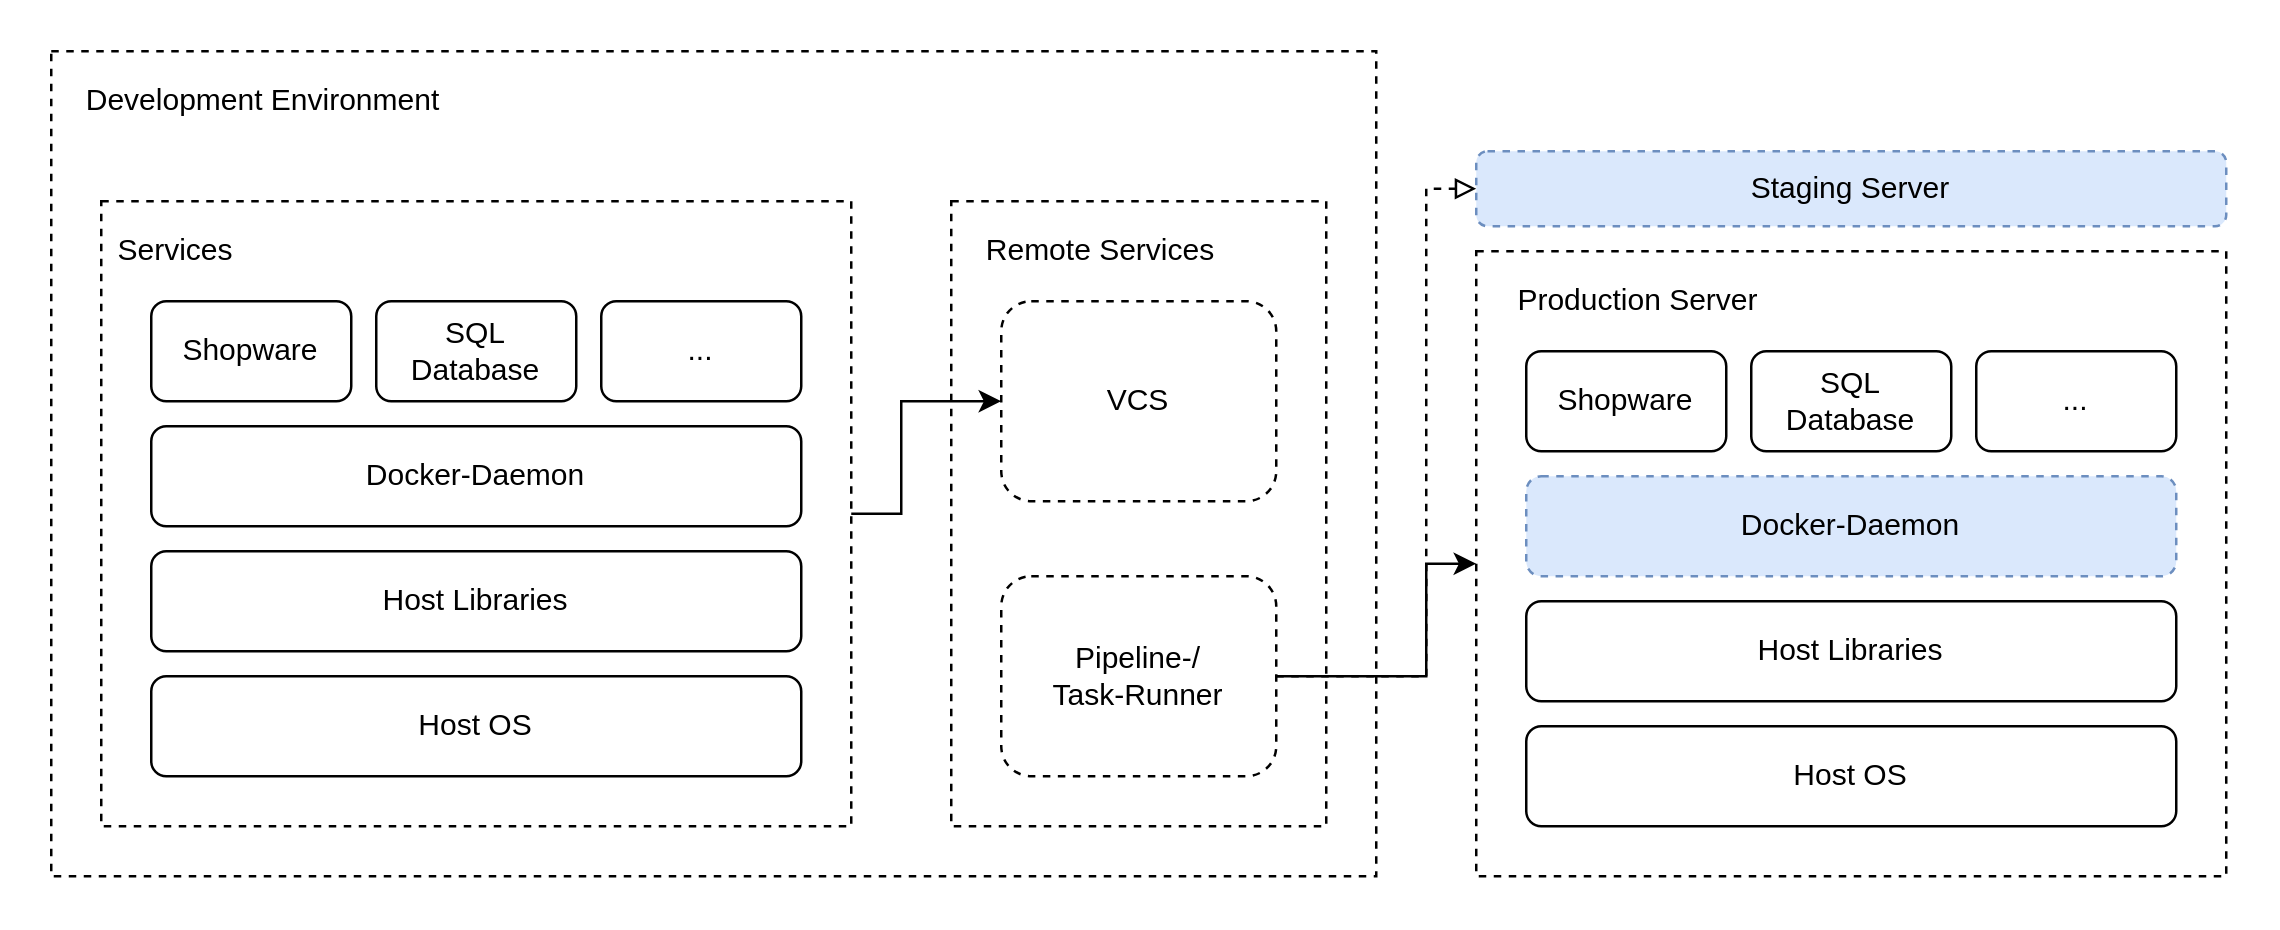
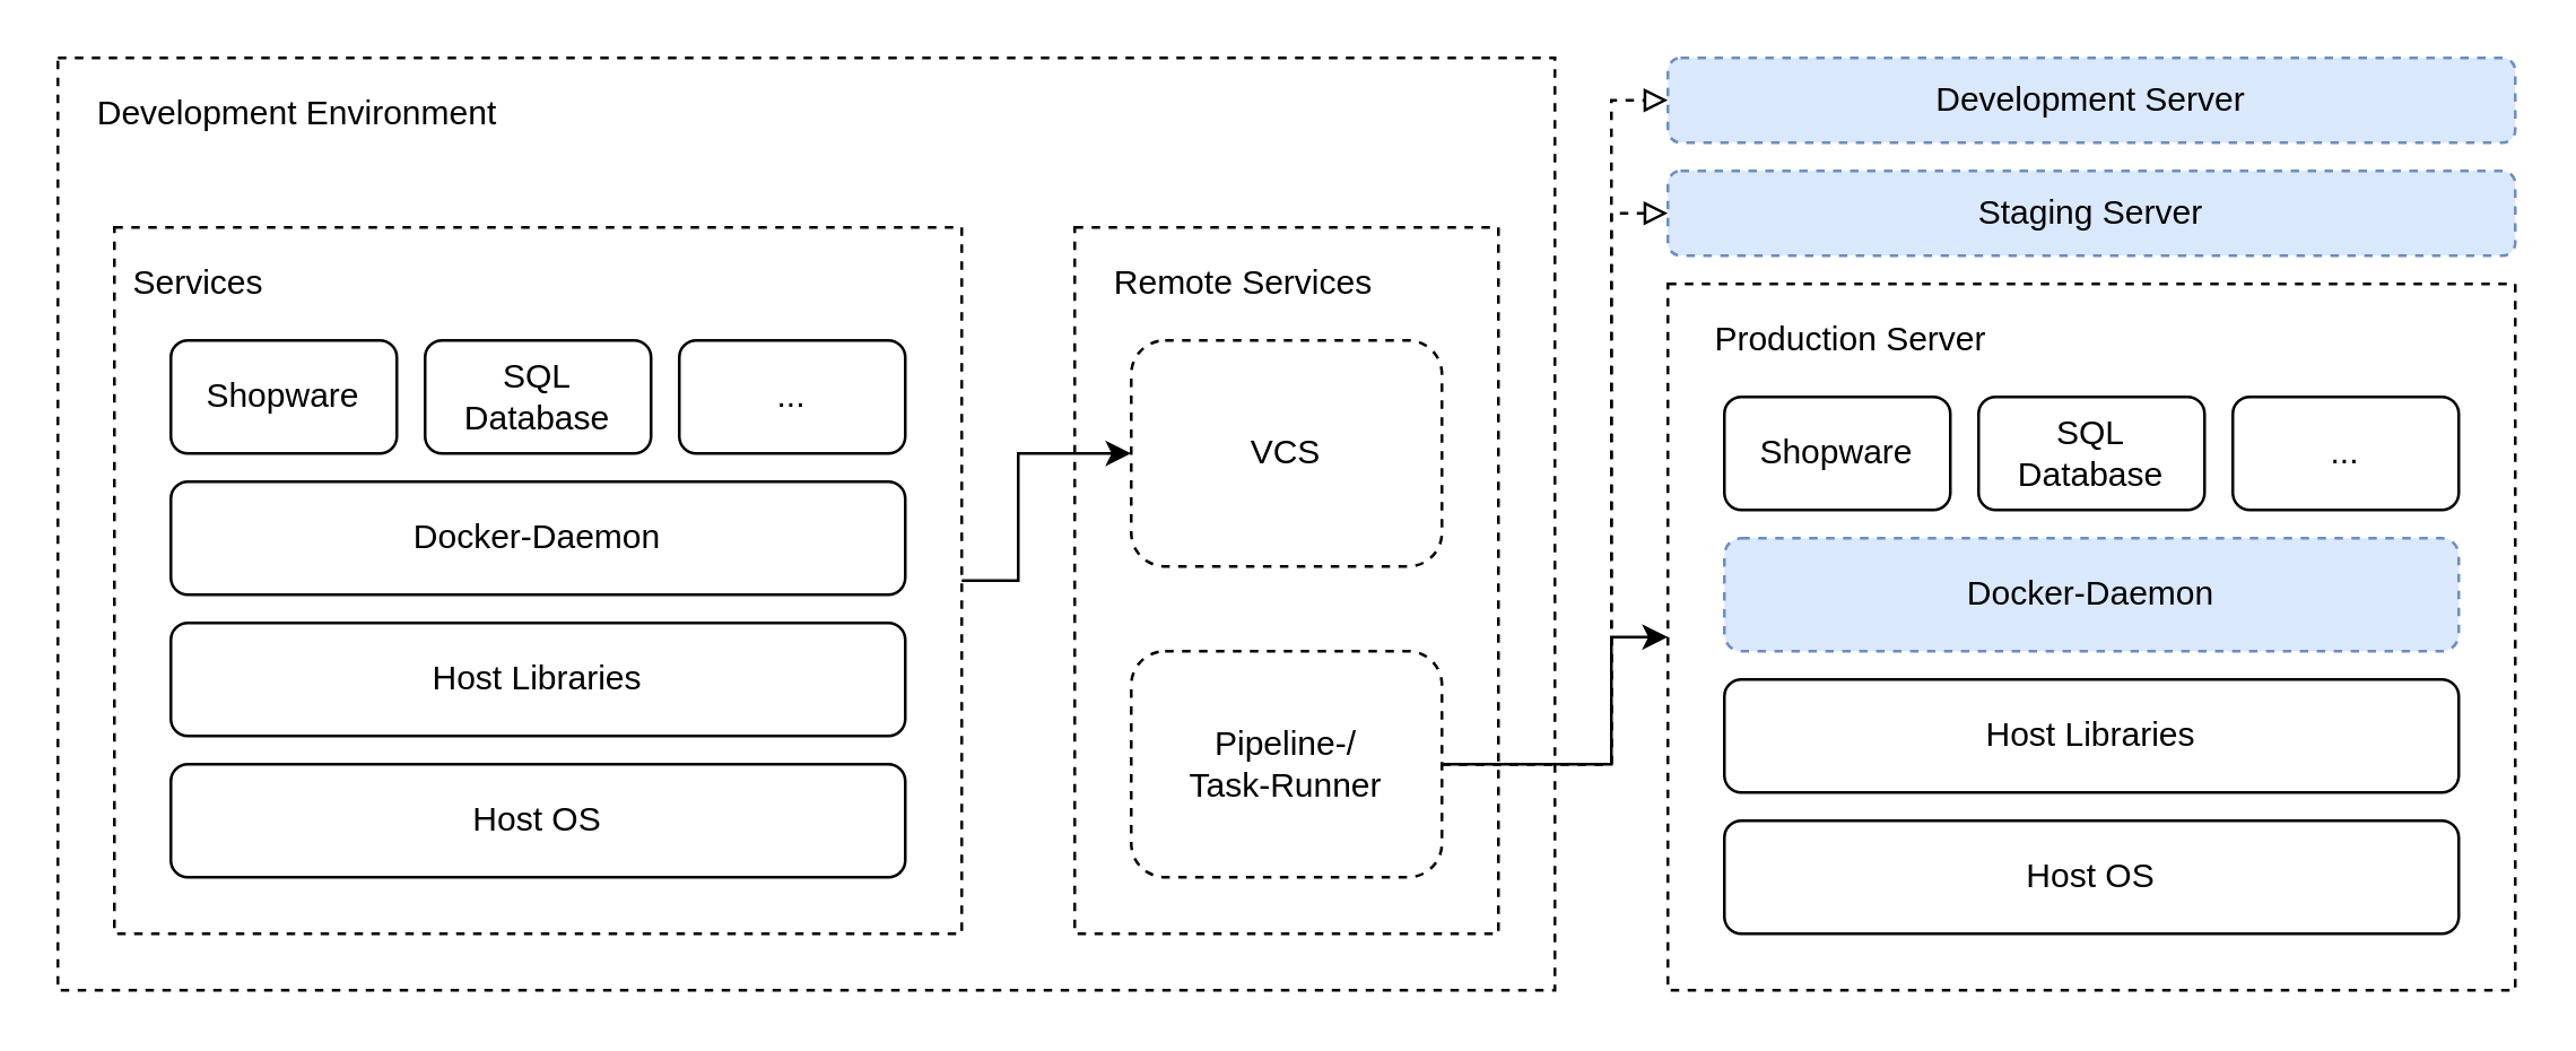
+ <mxCell id="18" value="Development Server" style="rounded=1;whiteSpace=wrap;html=1;dashed=1;fillColor=#dae8fc;strokeColor=#6c8ebf;" parent="1" vertex="1"><mxGeometry x="590" width="300" height="30" as="geometry" y="20" /></mxCell>
+ <mxCell id="16" style="edgeStyle=orthogonalEdgeStyle;rounded=0;orthogonalLoop=1;jettySize=auto;html=1;exitX=1;exitY=0.5;exitDx=0;exitDy=0;entryX=0;entryY=0.5;entryDx=0;entryDy=0;dashed=1;endArrow=block;endFill=0;" parent="1" source="17" target="18" edge="1"><mxGeometry relative="1" as="geometry"><Array as="points"><mxPoint x="570" y="270" /><mxPoint x="570" y="35" /></Array></mxGeometry></mxCell>
